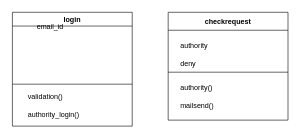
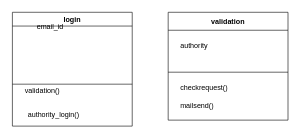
- <mxCell id="7" value="checkrequest" style="swimlane;startSize=30;" vertex="1" parent="1"><mxGeometry x="280" y="20" width="200" height="180" as="geometry" /></mxCell>
+ <mxCell id="7" value="validation" style="swimlane;startSize=30;" vertex="1" parent="1"><mxGeometry x="280" y="20" width="200" height="180" as="geometry" /></mxCell>
- <mxCell id="9" value="deny" style="text;strokeColor=none;fillColor=none;align=left;verticalAlign=middle;spacingLeft=4;spacingRight=4;overflow=hidden;points=[[0,0.5],[1,0.5]];portConstraint=eastwest;rotatable=0;" vertex="1" parent="7"><mxGeometry x="14.5" y="70" width="91" height="30" as="geometry" /></mxCell>
- <mxCell id="10" value="authority()" style="text;strokeColor=none;fillColor=none;align=left;verticalAlign=middle;spacingLeft=4;spacingRight=4;overflow=hidden;points=[[0,0.5],[1,0.5]];portConstraint=eastwest;rotatable=0;" vertex="1" parent="7"><mxGeometry x="14.5" y="110" width="135.5" height="30" as="geometry" /></mxCell>
+ <mxCell id="10" value="checkrequest()" style="text;strokeColor=none;fillColor=none;align=left;verticalAlign=middle;spacingLeft=4;spacingRight=4;overflow=hidden;points=[[0,0.5],[1,0.5]];portConstraint=eastwest;rotatable=0;" vertex="1" parent="7"><mxGeometry x="14.5" y="110" width="135.5" height="30" as="geometry" /></mxCell>
- <mxCell id="4" value="validation()" style="text;strokeColor=none;fillColor=none;align=left;verticalAlign=middle;spacingLeft=4;spacingRight=4;overflow=hidden;points=[[0,0.5],[1,0.5]];portConstraint=eastwest;rotatable=0;" vertex="1" parent="2"><mxGeometry x="20" y="125" width="110" height="30" as="geometry" /></mxCell>
+ <mxCell id="4" value="validation()" style="text;strokeColor=none;fillColor=none;align=left;verticalAlign=middle;spacingLeft=4;spacingRight=4;overflow=hidden;points=[[0,0.5],[1,0.5]];portConstraint=eastwest;rotatable=0;" vertex="1" parent="2"><mxGeometry x="15" y="115" width="110" height="30" as="geometry" /></mxCell>
